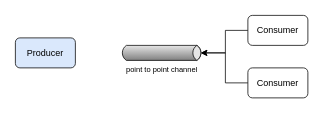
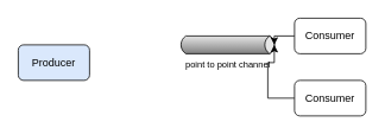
- <mxCell id="3" value="&lt;font style=&quot;font-size: 10px&quot;&gt;point to point channel&lt;/font&gt;" style="strokeWidth=1;outlineConnect=0;dashed=0;align=center;html=1;fontSize=8;shape=mxgraph.eip.messageChannel;verticalLabelPosition=bottom;labelBackgroundColor=#ffffff;verticalAlign=top;" parent="1" vertex="1"><mxGeometry x="160" y="60" width="110" height="20" as="geometry" /></mxCell>
+ <mxCell id="3" value="&lt;font style=&quot;font-size: 10px&quot;&gt;point to point channel&lt;/font&gt;" style="strokeWidth=1;outlineConnect=0;dashed=0;align=center;html=1;fontSize=8;shape=mxgraph.eip.messageChannel;verticalLabelPosition=bottom;labelBackgroundColor=#ffffff;verticalAlign=top;" parent="1" vertex="1"><mxGeometry x="200" y="40" width="110" height="20" as="geometry" /></mxCell>
